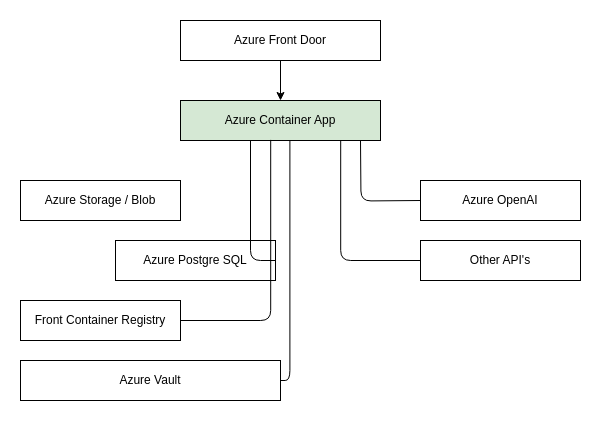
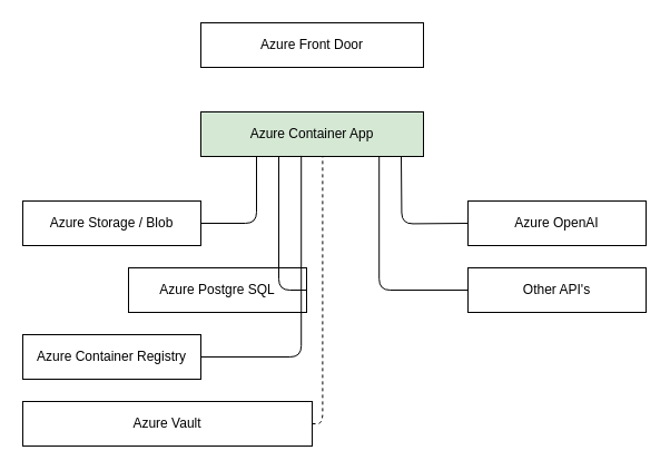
- <mxCell id="15" style="edgeStyle=none;html=1;exitX=0.5;exitY=1;exitDx=0;exitDy=0;entryX=0.5;entryY=0;entryDx=0;entryDy=0;" edge="1" parent="1" source="16" target="3"><mxGeometry relative="1" as="geometry" /></mxCell>
+ <mxCell id="2" style="edgeStyle=orthogonalEdgeStyle;html=1;exitX=0.25;exitY=1;exitDx=0;exitDy=0;entryX=1;entryY=0.5;entryDx=0;entryDy=0;endArrow=none;endFill=0;" edge="1" parent="1" source="3" target="4"><mxGeometry relative="1" as="geometry" /></mxCell>
- <mxCell id="10" style="edgeStyle=orthogonalEdgeStyle;html=1;exitX=1;exitY=0.5;exitDx=0;exitDy=0;entryX=0.547;entryY=1.007;entryDx=0;entryDy=0;entryPerimeter=0;endArrow=none;endFill=0;" edge="1" parent="1" source="8" target="3"><mxGeometry relative="1" as="geometry"><mxPoint x="200" y="379.63" as="sourcePoint" /><mxPoint x="321.03" y="140.35" as="targetPoint" /><Array as="points"><mxPoint x="290" y="380" /><mxPoint x="290" y="140" /></Array></mxGeometry></mxCell>
+ <mxCell id="10" style="edgeStyle=orthogonalEdgeStyle;html=1;exitX=1;exitY=0.5;exitDx=0;exitDy=0;entryX=0.547;entryY=1.007;entryDx=0;entryDy=0;entryPerimeter=0;endArrow=none;endFill=0;dashed=1;" edge="1" parent="1" source="8" target="3"><mxGeometry relative="1" as="geometry"><mxPoint x="200" y="379.63" as="sourcePoint" /><mxPoint x="321.03" y="140.35" as="targetPoint" /><Array as="points"><mxPoint x="290" y="380" /><mxPoint x="290" y="140" /></Array></mxGeometry></mxCell>
- <mxCell id="7" value="Front Container Registry" style="rounded=0;whiteSpace=wrap;html=1;" vertex="1" parent="1"><mxGeometry x="20" y="300" width="160" height="40" as="geometry" /></mxCell>
+ <mxCell id="7" value="Azure Container Registry" style="rounded=0;whiteSpace=wrap;html=1;" vertex="1" parent="1"><mxGeometry x="20" y="300" width="160" height="40" as="geometry" /></mxCell>
